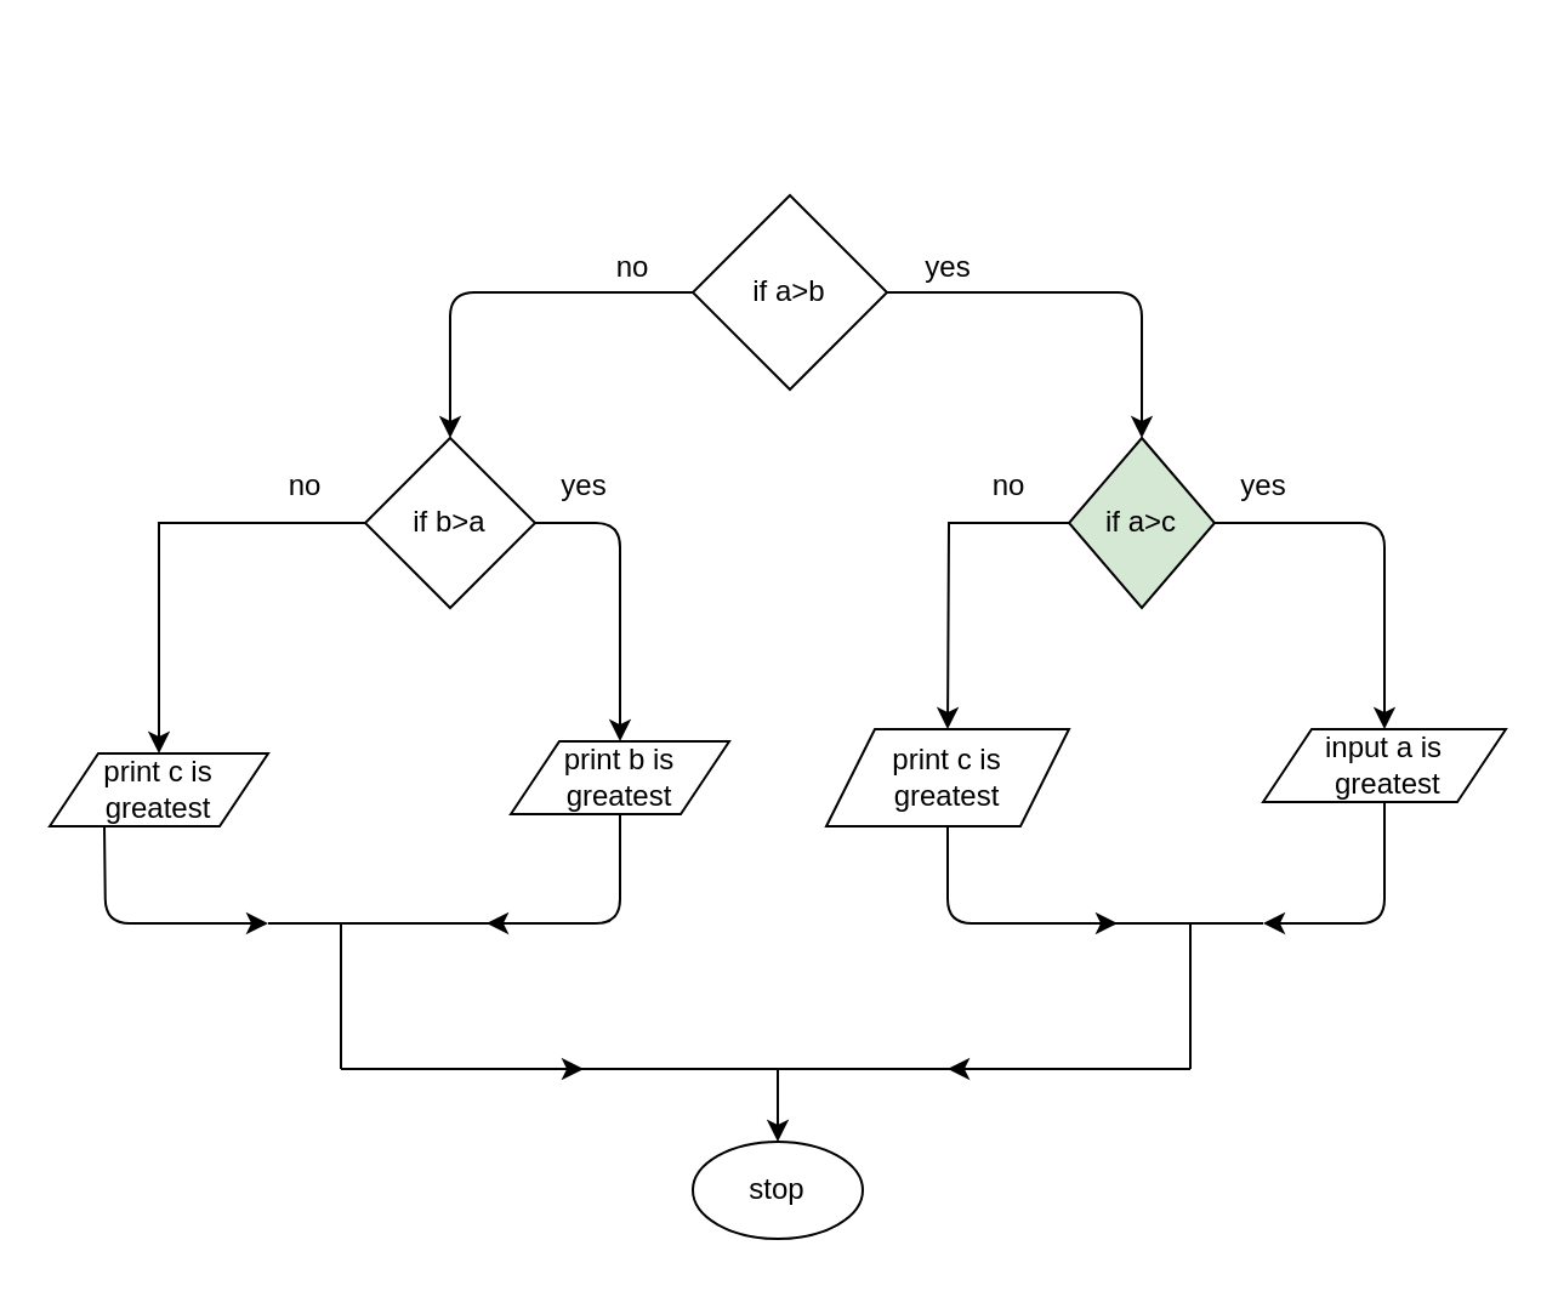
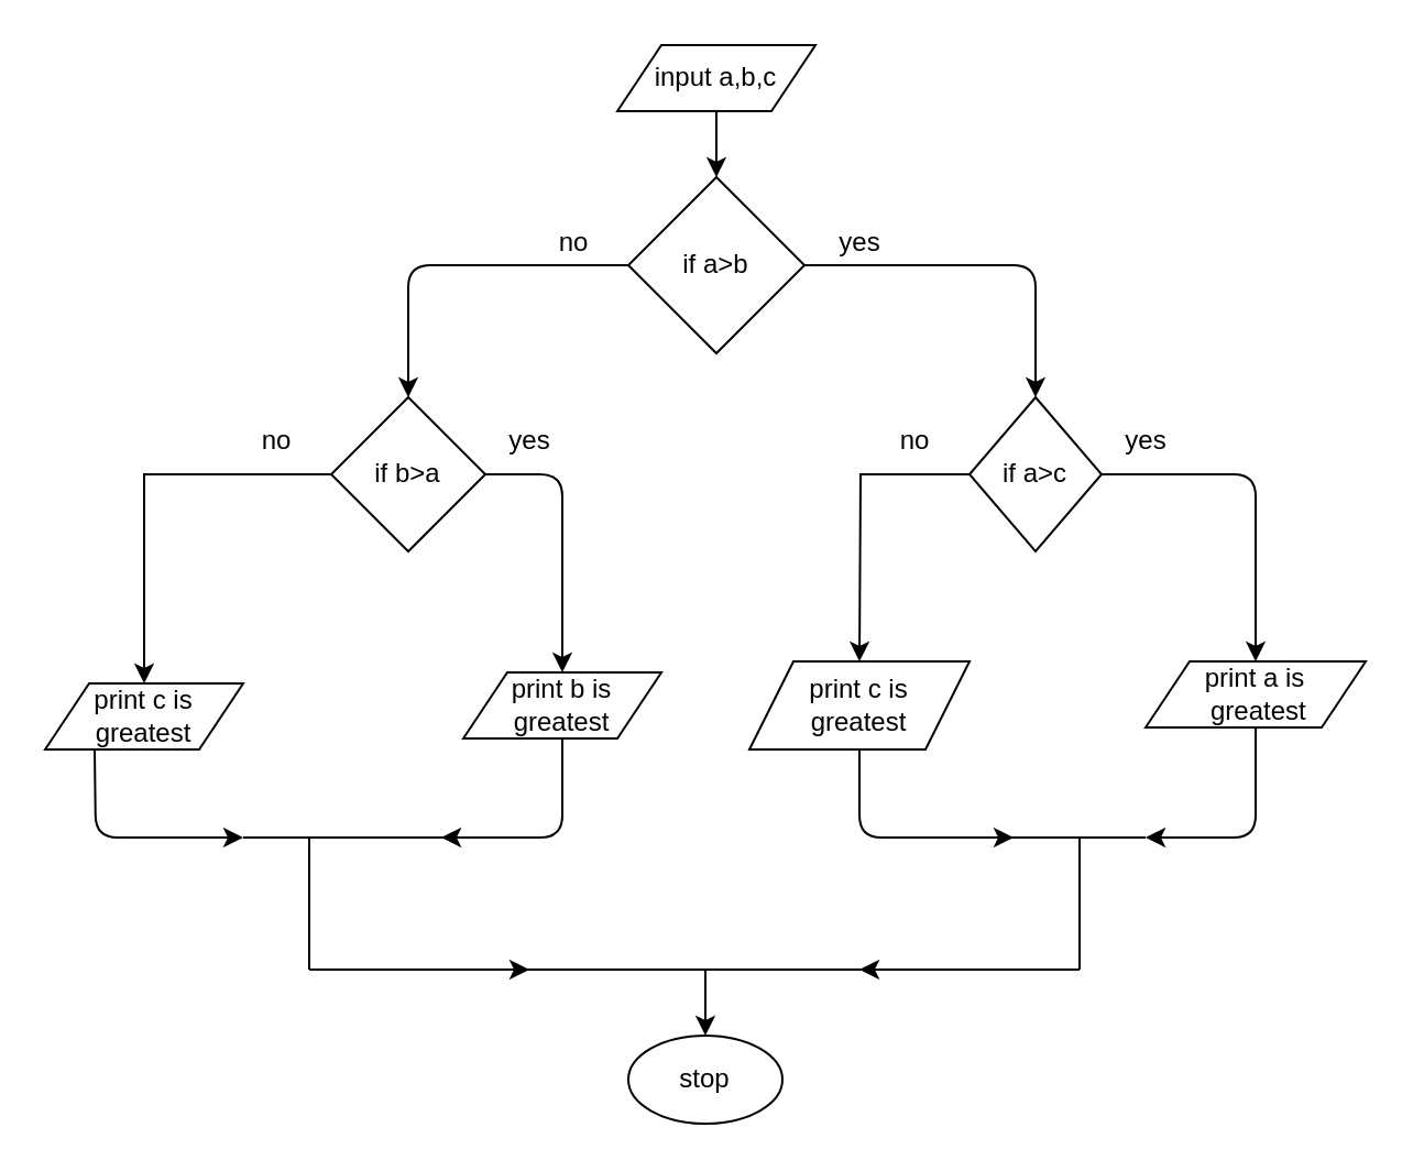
+ <mxCell id="2" value="input a,b,c" style="shape=parallelogram;perimeter=parallelogramPerimeter;whiteSpace=wrap;html=1;fixedSize=1;" vertex="1" parent="1"><mxGeometry x="280" y="20" width="90" height="30" as="geometry" /></mxCell>
+ <mxCell id="5" value="" style="endArrow=classic;html=1;exitX=0.5;exitY=1;exitDx=0;exitDy=0;entryX=0.5;entryY=0;entryDx=0;entryDy=0;" edge="1" parent="1" source="2" target="3"><mxGeometry width="50" height="50" relative="1" as="geometry"><mxPoint x="330" y="190" as="sourcePoint" /><mxPoint x="380" y="140" as="targetPoint" /></mxGeometry></mxCell>
- <mxCell id="10" value="if a&amp;gt;c" style="rhombus;whiteSpace=wrap;html=1;fillColor=#d5e8d4;" vertex="1" parent="1"><mxGeometry x="440" y="180" width="60" height="70" as="geometry" /></mxCell>
+ <mxCell id="10" value="if a&amp;gt;c" style="rhombus;whiteSpace=wrap;html=1;" vertex="1" parent="1"><mxGeometry x="440" y="180" width="60" height="70" as="geometry" /></mxCell>
- <mxCell id="14" value="input a is&lt;br&gt;&amp;nbsp;greatest" style="shape=parallelogram;perimeter=parallelogramPerimeter;whiteSpace=wrap;html=1;fixedSize=1;" vertex="1" parent="1"><mxGeometry x="520" y="300" width="100" height="30" as="geometry" /></mxCell>
+ <mxCell id="14" value="print a is&lt;br&gt;&amp;nbsp;greatest" style="shape=parallelogram;perimeter=parallelogramPerimeter;whiteSpace=wrap;html=1;fixedSize=1;" vertex="1" parent="1"><mxGeometry x="520" y="300" width="100" height="30" as="geometry" /></mxCell>
